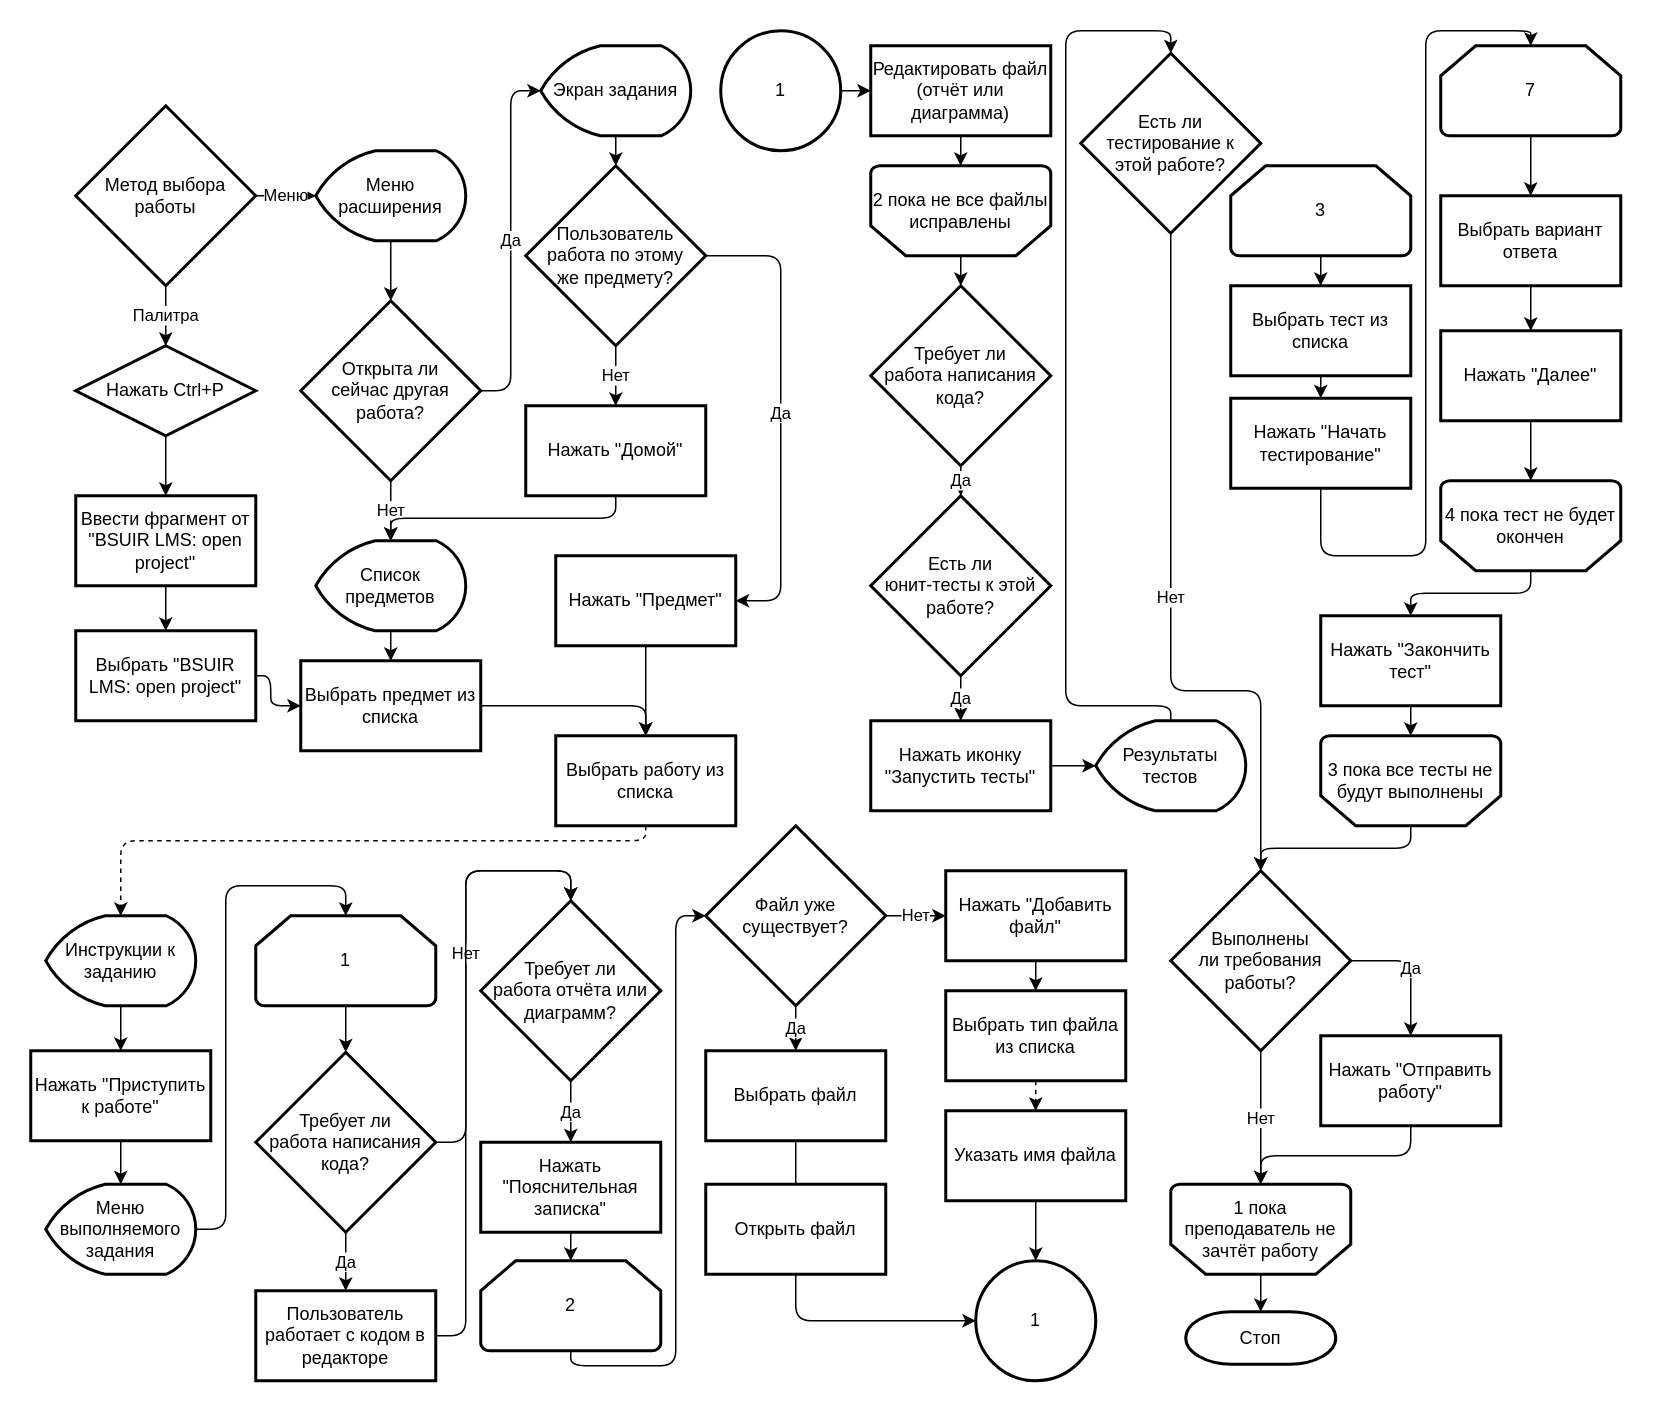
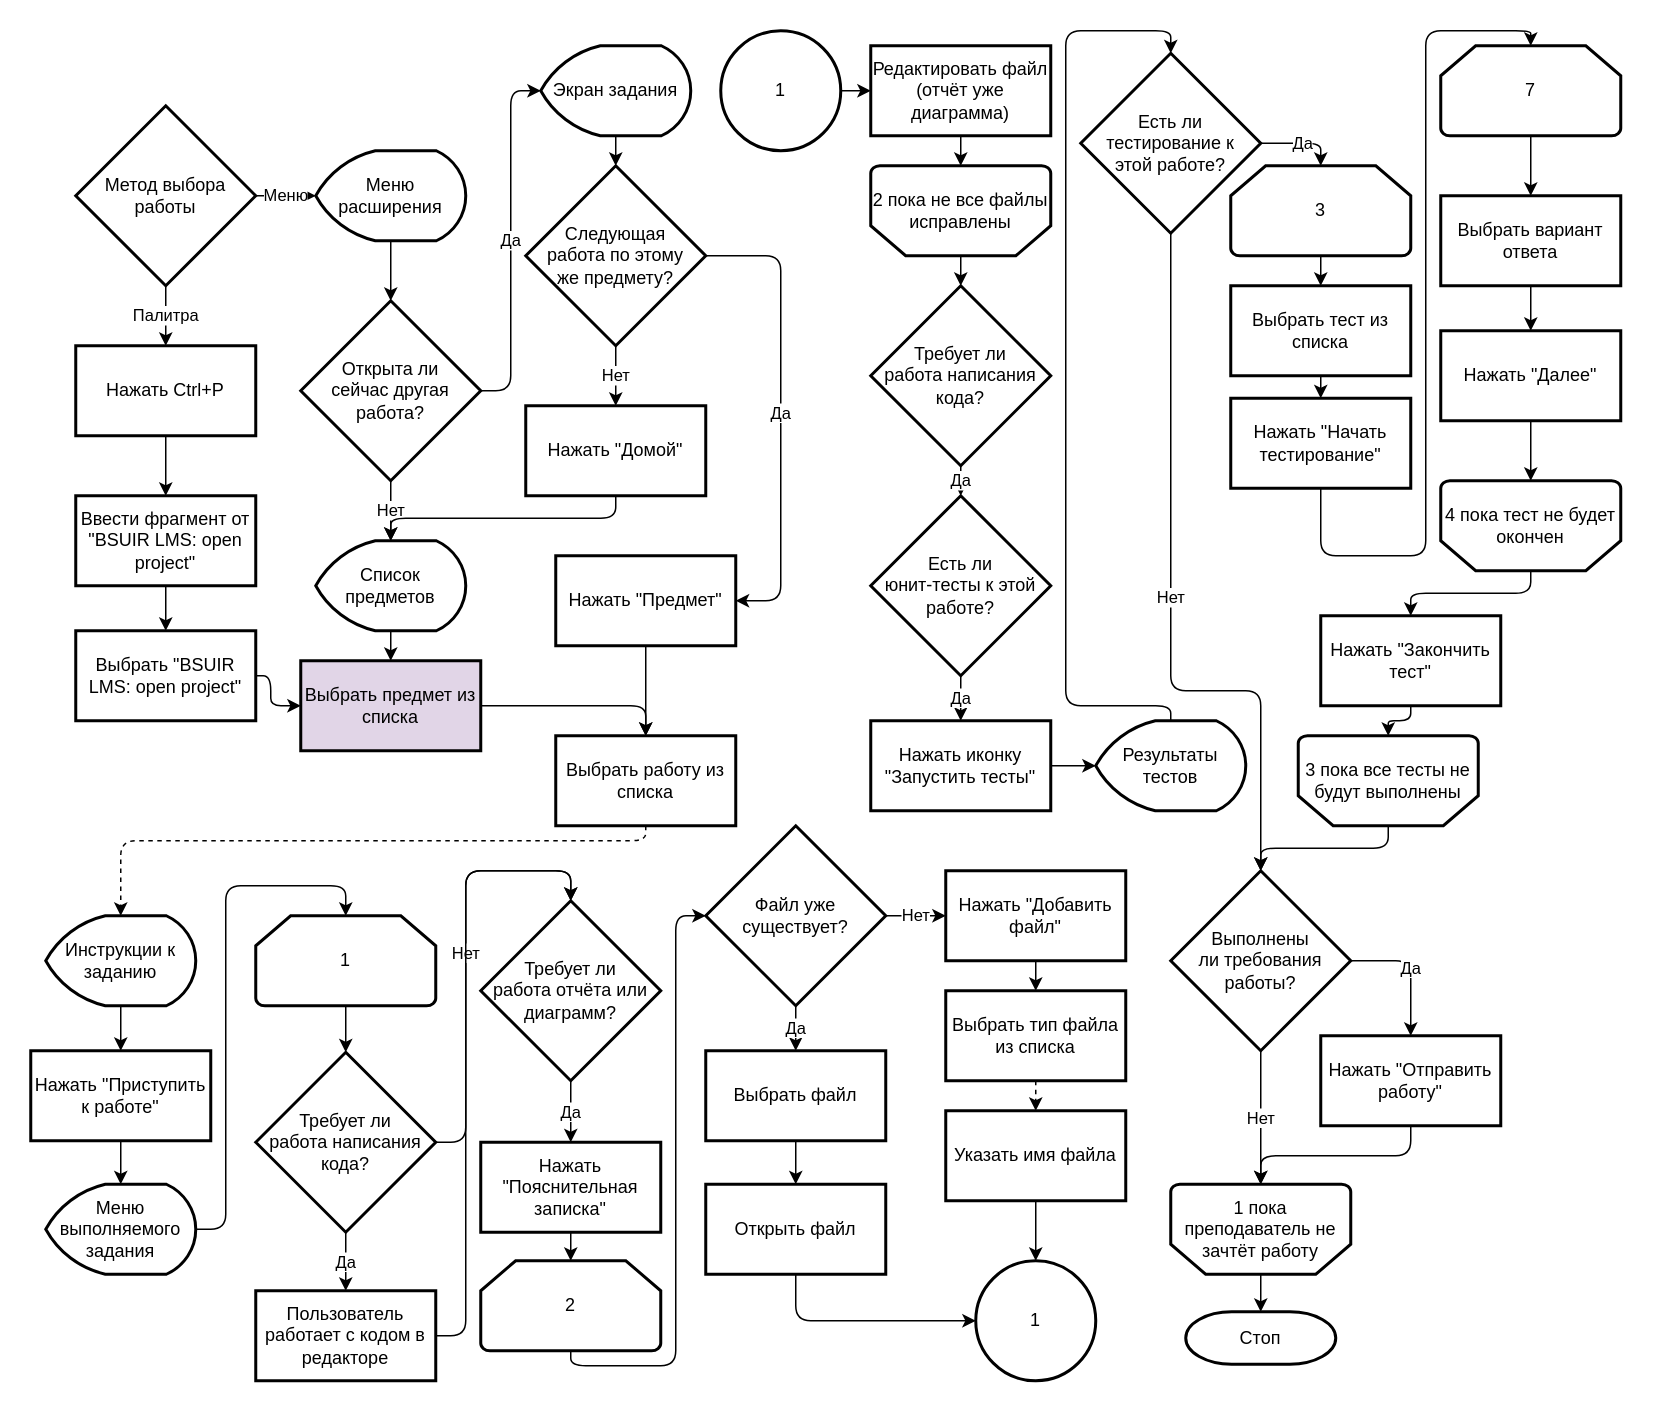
- <mxCell id="67" value="Редактировать файл (отчёт или диаграмма)" style="whiteSpace=wrap;html=1;strokeWidth=2;" vertex="1" parent="1"><mxGeometry x="580" y="30" width="120" height="60" as="geometry" /></mxCell>
+ <mxCell id="67" value="Редактировать файл (отчёт уже диаграмма)" style="whiteSpace=wrap;html=1;strokeWidth=2;" vertex="1" parent="1"><mxGeometry x="580" y="30" width="120" height="60" as="geometry" /></mxCell>
+ <mxCell id="76" value="Да" style="edgeStyle=orthogonalEdgeStyle;html=1;" edge="1" parent="1" source="78" target="90"><mxGeometry relative="1" as="geometry"><mxPoint x="880" y="155" as="targetPoint" /><Array as="points"><mxPoint x="880" y="95" /></Array></mxGeometry></mxCell>
- <mxCell id="13" value="Пользователь&lt;br&gt;работа по этому&lt;br&gt;же предмету?" style="rhombus;whiteSpace=wrap;html=1;strokeWidth=2;" vertex="1" parent="1"><mxGeometry x="350" y="110" width="120" height="120" as="geometry" /></mxCell>
+ <mxCell id="13" value="Следующая&lt;br&gt;работа по этому&lt;br&gt;же предмету?" style="rhombus;whiteSpace=wrap;html=1;strokeWidth=2;" vertex="1" parent="1"><mxGeometry x="350" y="110" width="120" height="120" as="geometry" /></mxCell>
- <mxCell id="26" value="Нажать Ctrl+P" style="rhombus;whiteSpace=wrap;html=1;strokeWidth=2;" vertex="1" parent="1"><mxGeometry x="50" y="230" width="120" height="60" as="geometry" /></mxCell>
+ <mxCell id="26" value="Нажать Ctrl+P" style="whiteSpace=wrap;html=1;strokeWidth=2;" vertex="1" parent="1"><mxGeometry x="50" y="230" width="120" height="60" as="geometry" /></mxCell>
- <mxCell id="19" value="Выбрать предмет из списка" style="whiteSpace=wrap;html=1;strokeWidth=2;" vertex="1" parent="1"><mxGeometry x="200" y="440" width="120" height="60" as="geometry" /></mxCell>
+ <mxCell id="19" value="Выбрать предмет из списка" style="whiteSpace=wrap;html=1;strokeWidth=2;fillColor=#e1d5e7;" vertex="1" parent="1"><mxGeometry x="200" y="440" width="120" height="60" as="geometry" /></mxCell>
- <mxCell id="94" value="3 пока все тесты не будут выполнены" style="strokeWidth=2;html=1;shape=mxgraph.flowchart.loop_limit;whiteSpace=wrap;direction=west;" vertex="1" parent="1"><mxGeometry x="880" y="490" width="120" height="60" as="geometry" /></mxCell>
+ <mxCell id="94" value="3 пока все тесты не будут выполнены" style="strokeWidth=2;html=1;shape=mxgraph.flowchart.loop_limit;whiteSpace=wrap;direction=west;" vertex="1" parent="1"><mxGeometry x="865" y="490" width="120" height="60" as="geometry" /></mxCell>
- <mxCell id="53" value="" style="edgeStyle=orthogonalEdgeStyle;html=1;endArrow=none;" edge="1" parent="1" source="54" target="58"><mxGeometry relative="1" as="geometry" /></mxCell>
+ <mxCell id="53" value="" style="edgeStyle=orthogonalEdgeStyle;html=1;" edge="1" parent="1" source="54" target="58"><mxGeometry relative="1" as="geometry" /></mxCell>
